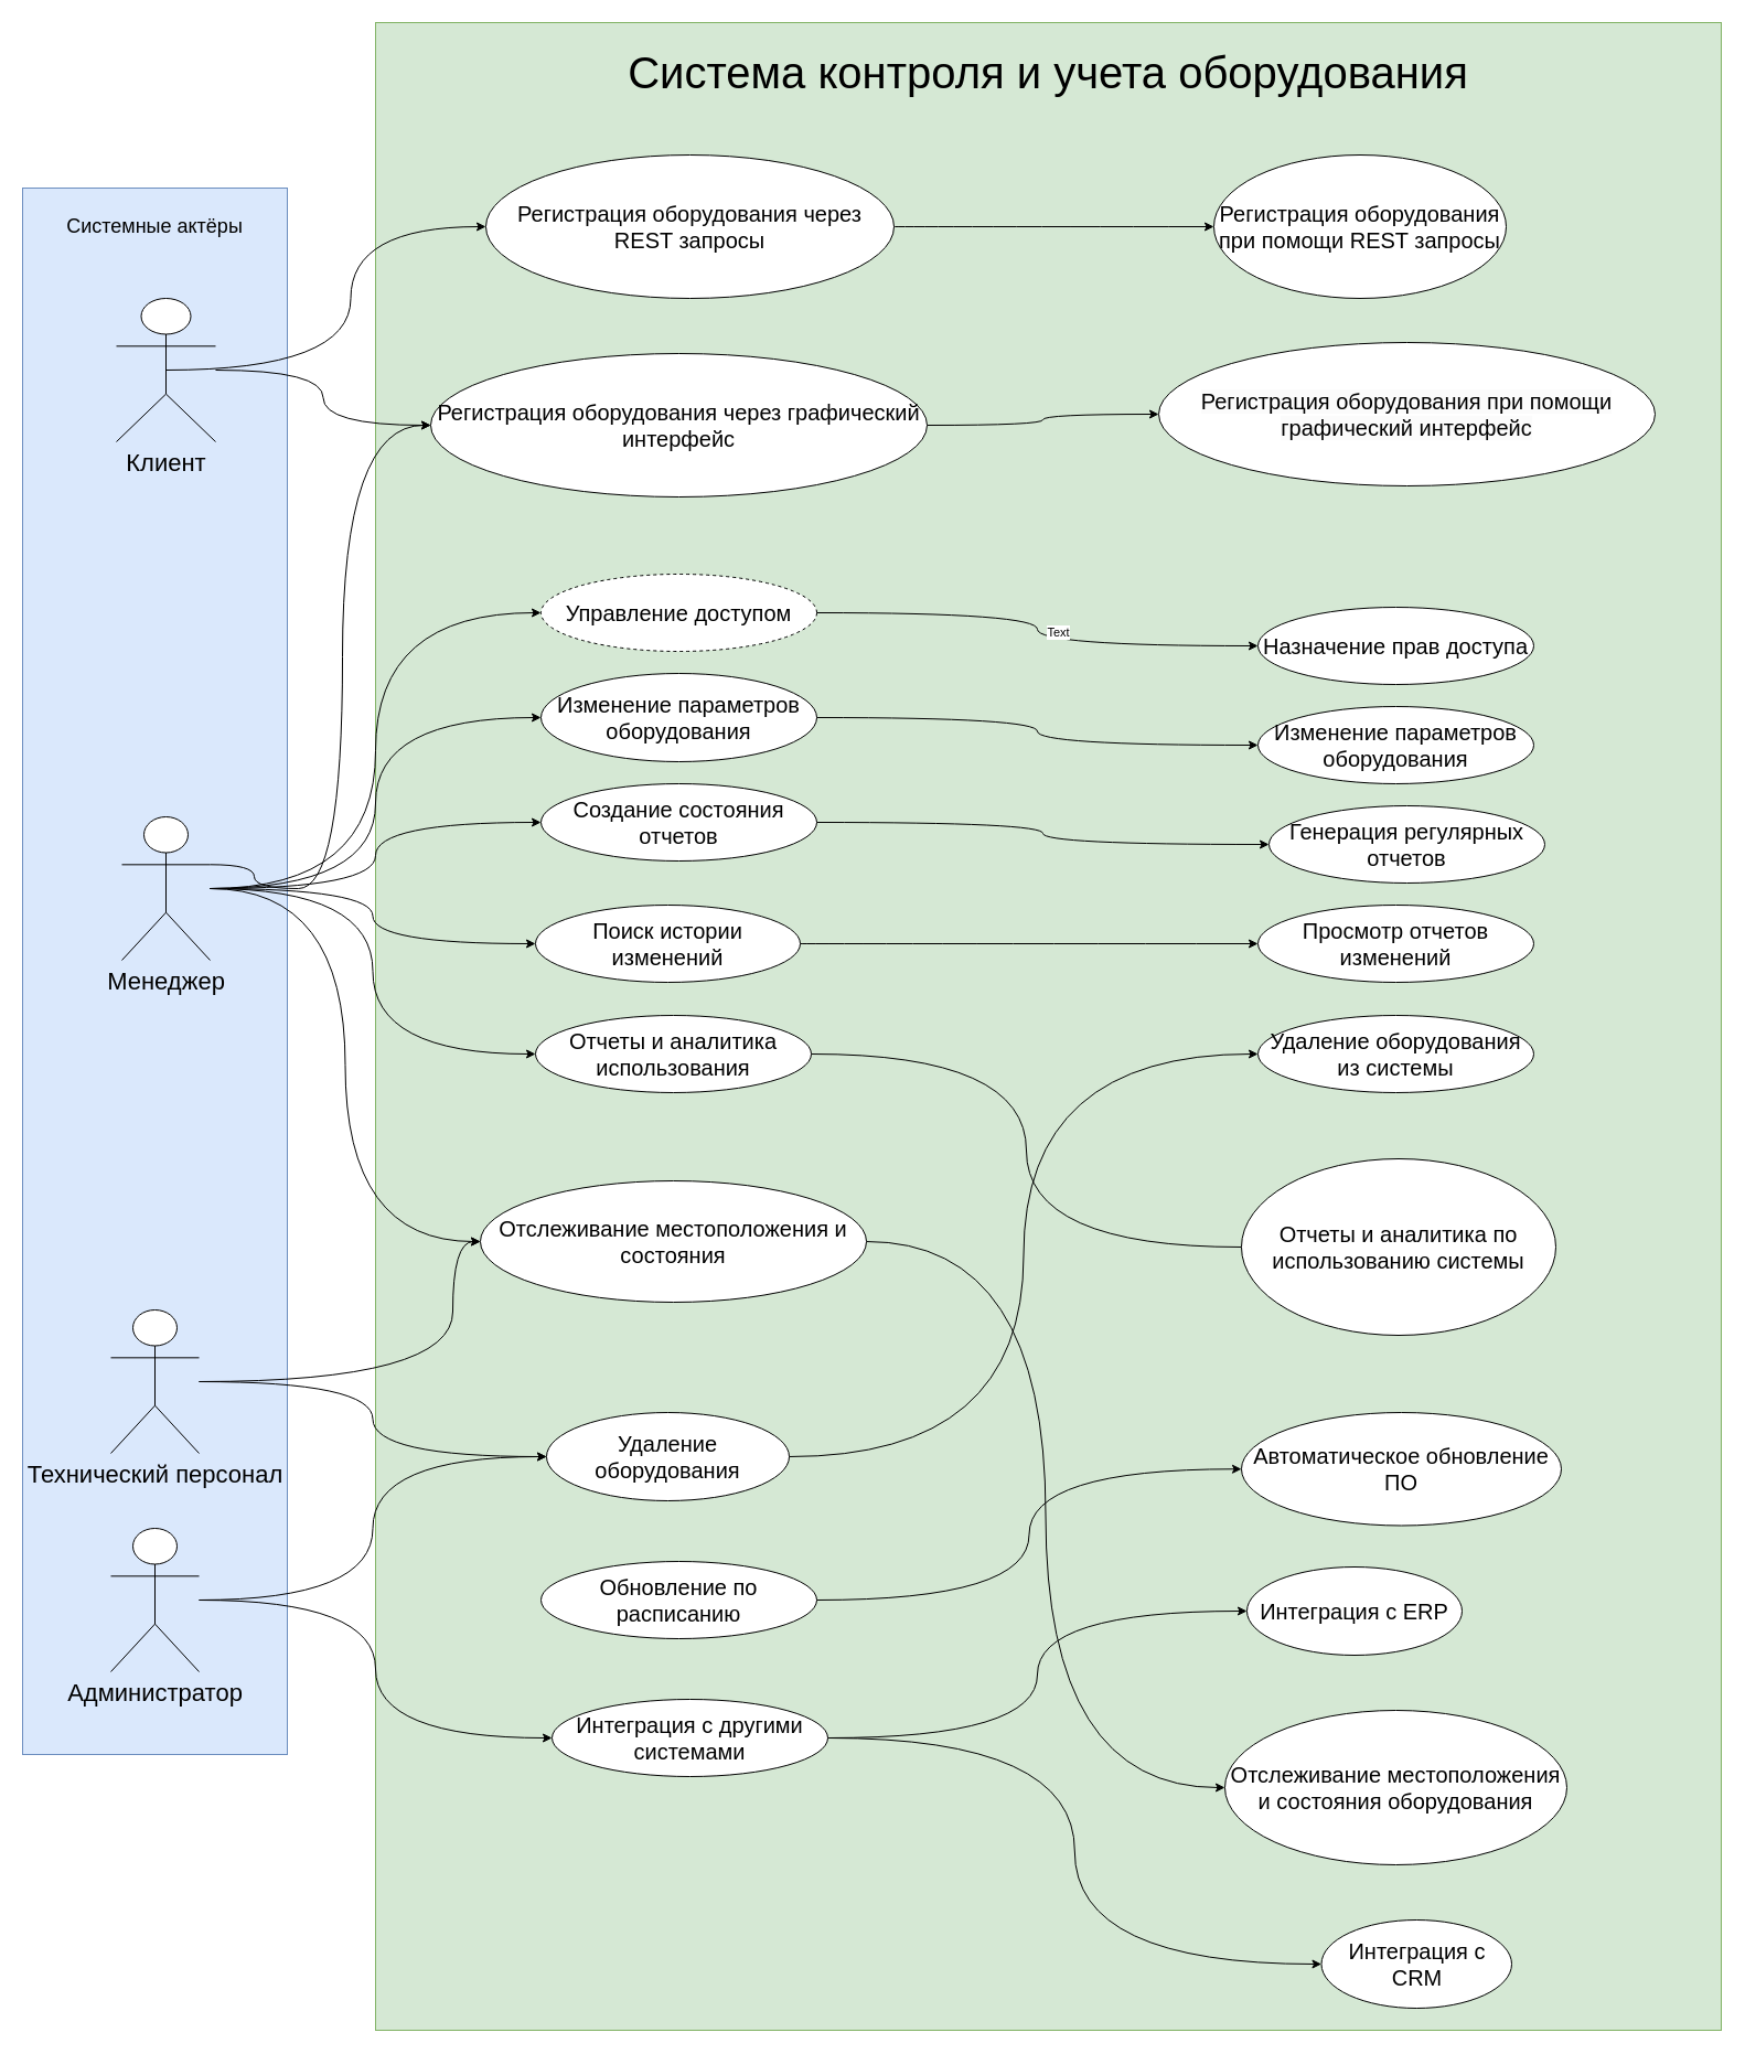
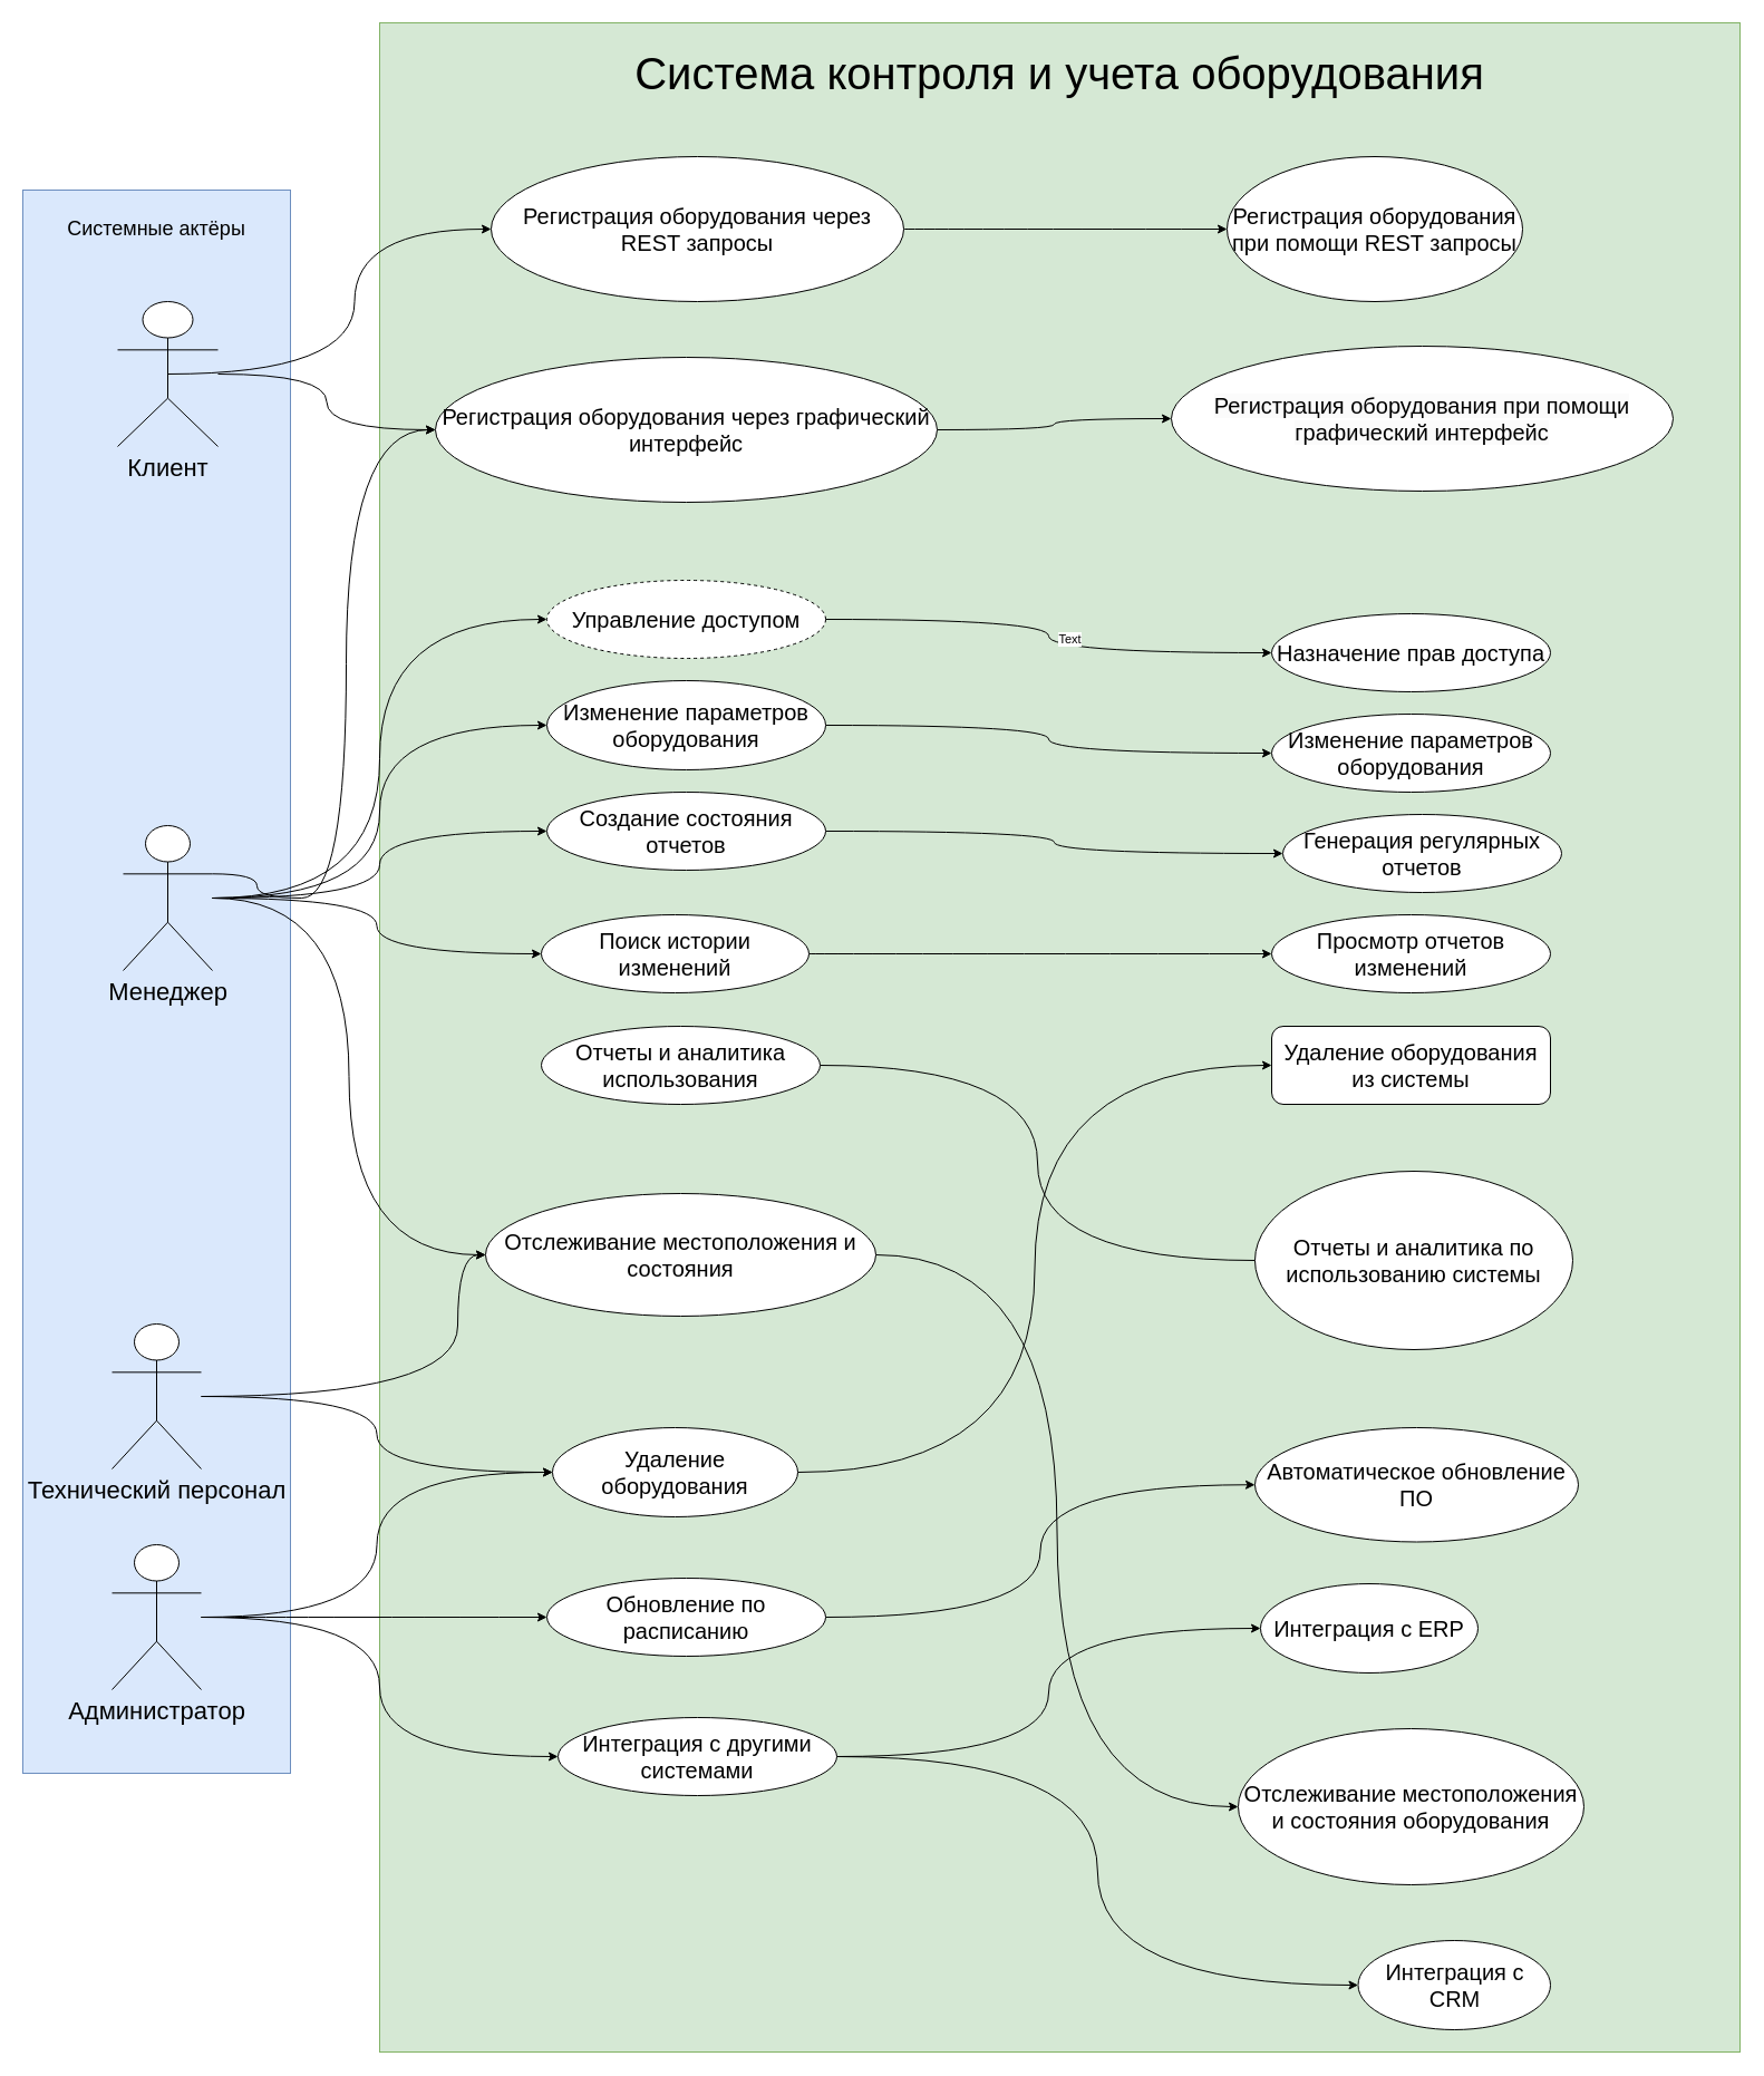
- <mxCell id="12" style="edgeStyle=orthogonalEdgeStyle;rounded=0;orthogonalLoop=1;jettySize=auto;html=1;entryX=0;entryY=0.5;entryDx=0;entryDy=0;curved=1;" edge="1" parent="1" source="14" target="25"><mxGeometry relative="1" as="geometry" /></mxCell>
- <mxCell id="34" value="Удаление оборудования из системы" style="ellipse;whiteSpace=wrap;html=1;fontSize=20;" vertex="1" parent="1"><mxGeometry x="1140" y="920" width="250" height="70" as="geometry" /></mxCell>
+ <mxCell id="34" value="Удаление оборудования из системы" style="whiteSpace=wrap;html=1;fontSize=20;rounded=1;" vertex="1" parent="1"><mxGeometry x="1140" y="920" width="250" height="70" as="geometry" /></mxCell>
+ <mxCell id="53" style="edgeStyle=orthogonalEdgeStyle;rounded=0;orthogonalLoop=1;jettySize=auto;html=1;curved=1;" edge="1" parent="1" source="55" target="46"><mxGeometry relative="1" as="geometry" /></mxCell>
- <mxCell id="51" value="Интеграция с CRM" style="ellipse;whiteSpace=wrap;html=1;fontSize=20;" vertex="1" parent="1"><mxGeometry x="1197.5" y="1740" width="172.5" height="80" as="geometry" /></mxCell>
+ <mxCell id="51" value="Интеграция с CRM" style="ellipse;whiteSpace=wrap;html=1;fontSize=20;" vertex="1" parent="1"><mxGeometry x="1217.5" y="1740" width="172.5" height="80" as="geometry" /></mxCell>
